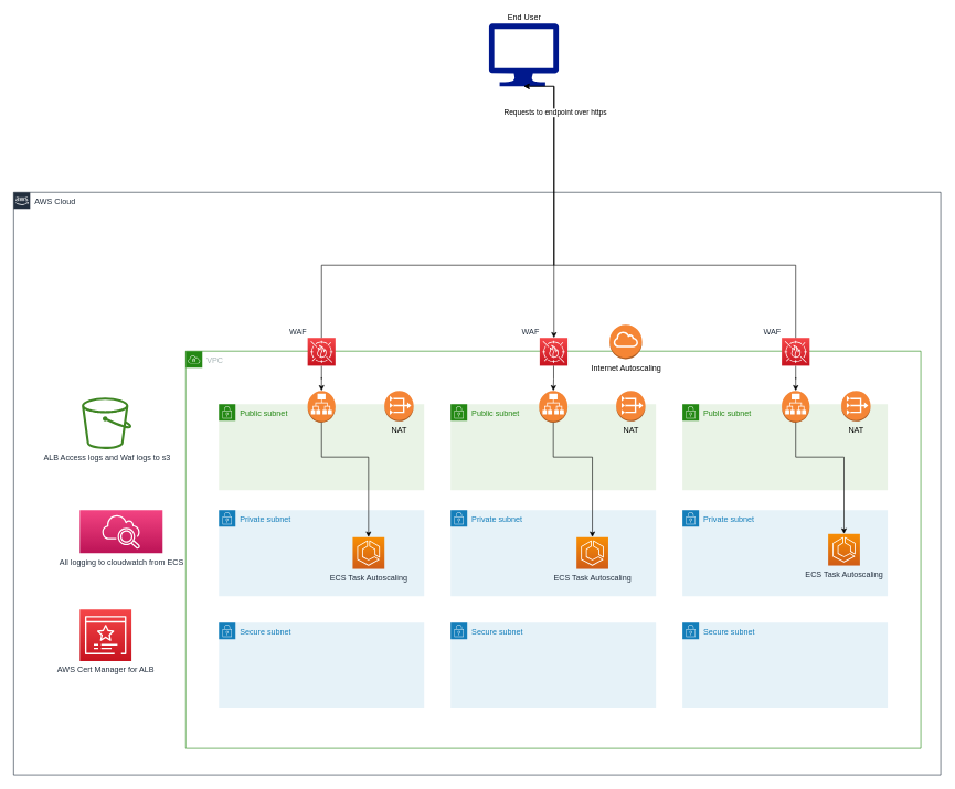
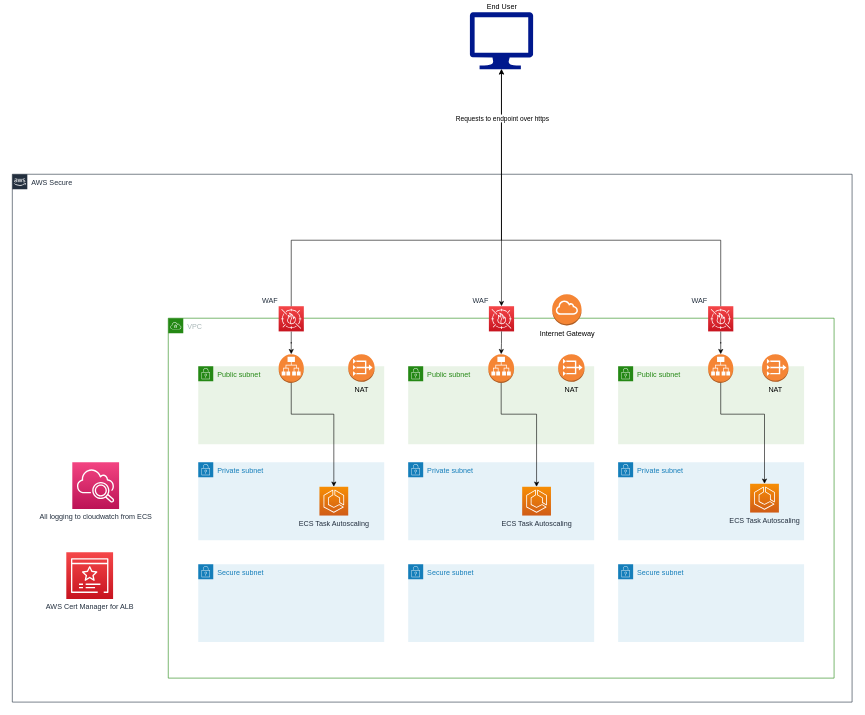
- <mxCell id="36" value="End User" style="sketch=0;aspect=fixed;pointerEvents=1;shadow=0;dashed=0;html=1;strokeColor=none;labelPosition=center;verticalLabelPosition=top;verticalAlign=bottom;align=center;fillColor=#00188D;shape=mxgraph.azure.computer" vertex="1" parent="1"><mxGeometry x="737.72" y="35" width="105.56" height="95" as="geometry" /></mxCell>
+ <mxCell id="36" value="End User" style="sketch=0;aspect=fixed;pointerEvents=1;shadow=0;dashed=0;html=1;strokeColor=none;labelPosition=center;verticalLabelPosition=top;verticalAlign=bottom;align=center;fillColor=#00188D;shape=mxgraph.azure.computer" vertex="1" parent="1"><mxGeometry x="782.72" y="20" width="105.56" height="95" as="geometry" /></mxCell>
- <mxCell id="2" value="AWS Cloud" style="points=[[0,0],[0.25,0],[0.5,0],[0.75,0],[1,0],[1,0.25],[1,0.5],[1,0.75],[1,1],[0.75,1],[0.5,1],[0.25,1],[0,1],[0,0.75],[0,0.5],[0,0.25]];outlineConnect=0;gradientColor=none;html=1;whiteSpace=wrap;fontSize=12;fontStyle=0;shape=mxgraph.aws4.group;grIcon=mxgraph.aws4.group_aws_cloud_alt;strokeColor=#232F3E;fillColor=none;verticalAlign=top;align=left;spacingLeft=30;fontColor=#232F3E;dashed=0;labelBackgroundColor=#ffffff;container=1;pointerEvents=0;collapsible=0;recursiveResize=0;" parent="1" vertex="1"><mxGeometry x="20" y="290" width="1400" height="880" as="geometry" /></mxCell>
+ <mxCell id="2" value="AWS Secure" style="points=[[0,0],[0.25,0],[0.5,0],[0.75,0],[1,0],[1,0.25],[1,0.5],[1,0.75],[1,1],[0.75,1],[0.5,1],[0.25,1],[0,1],[0,0.75],[0,0.5],[0,0.25]];outlineConnect=0;gradientColor=none;html=1;whiteSpace=wrap;fontSize=12;fontStyle=0;shape=mxgraph.aws4.group;grIcon=mxgraph.aws4.group_aws_cloud_alt;strokeColor=#232F3E;fillColor=none;verticalAlign=top;align=left;spacingLeft=30;fontColor=#232F3E;dashed=0;labelBackgroundColor=#ffffff;container=1;pointerEvents=0;collapsible=0;recursiveResize=0;" parent="1" vertex="1"><mxGeometry x="20" y="290" width="1400" height="880" as="geometry" /></mxCell>
- <mxCell id="31" value="Internet Autoscaling" style="outlineConnect=0;dashed=0;verticalLabelPosition=bottom;verticalAlign=top;align=center;html=1;shape=mxgraph.aws3.internet_gateway;fillColor=#F58534;gradientColor=none;" vertex="1" parent="2"><mxGeometry x="900" y="200" width="49" height="52" as="geometry" /></mxCell>
+ <mxCell id="31" value="Internet Gateway" style="outlineConnect=0;dashed=0;verticalLabelPosition=bottom;verticalAlign=top;align=center;html=1;shape=mxgraph.aws3.internet_gateway;fillColor=#F58534;gradientColor=none;" vertex="1" parent="2"><mxGeometry x="900" y="200" width="49" height="52" as="geometry" /></mxCell>
- <mxCell id="33" value="ALB Access logs and Waf logs to s3" style="sketch=0;outlineConnect=0;fontColor=#232F3E;gradientColor=none;fillColor=#3F8624;strokeColor=none;dashed=0;verticalLabelPosition=bottom;verticalAlign=top;align=center;html=1;fontSize=12;fontStyle=0;aspect=fixed;pointerEvents=1;shape=mxgraph.aws4.bucket;" vertex="1" parent="2"><mxGeometry x="103" y="310" width="75" height="78" as="geometry" /></mxCell>
- <mxCell id="32" value="All logging to cloudwatch from ECS" style="sketch=0;points=[[0,0,0],[0.25,0,0],[0.5,0,0],[0.75,0,0],[1,0,0],[0,1,0],[0.25,1,0],[0.5,1,0],[0.75,1,0],[1,1,0],[0,0.25,0],[0,0.5,0],[0,0.75,0],[1,0.25,0],[1,0.5,0],[1,0.75,0]];points=[[0,0,0],[0.25,0,0],[0.5,0,0],[0.75,0,0],[1,0,0],[0,1,0],[0.25,1,0],[0.5,1,0],[0.75,1,0],[1,1,0],[0,0.25,0],[0,0.5,0],[0,0.75,0],[1,0.25,0],[1,0.5,0],[1,0.75,0]];outlineConnect=0;fontColor=#232F3E;gradientColor=#F34482;gradientDirection=north;fillColor=#BC1356;strokeColor=#ffffff;dashed=0;verticalLabelPosition=bottom;verticalAlign=top;align=center;html=1;fontSize=12;fontStyle=0;aspect=fixed;shape=mxgraph.aws4.resourceIcon;resIcon=mxgraph.aws4.cloudwatch_2;" vertex="1" parent="2"><mxGeometry x="100" y="480" width="125" height="65" as="geometry" /></mxCell>
+ <mxCell id="32" value="All logging to cloudwatch from ECS" style="sketch=0;points=[[0,0,0],[0.25,0,0],[0.5,0,0],[0.75,0,0],[1,0,0],[0,1,0],[0.25,1,0],[0.5,1,0],[0.75,1,0],[1,1,0],[0,0.25,0],[0,0.5,0],[0,0.75,0],[1,0.25,0],[1,0.5,0],[1,0.75,0]];points=[[0,0,0],[0.25,0,0],[0.5,0,0],[0.75,0,0],[1,0,0],[0,1,0],[0.25,1,0],[0.5,1,0],[0.75,1,0],[1,1,0],[0,0.25,0],[0,0.5,0],[0,0.75,0],[1,0.25,0],[1,0.5,0],[1,0.75,0]];outlineConnect=0;fontColor=#232F3E;gradientColor=#F34482;gradientDirection=north;fillColor=#BC1356;strokeColor=#ffffff;dashed=0;verticalLabelPosition=bottom;verticalAlign=top;align=center;html=1;fontSize=12;fontStyle=0;aspect=fixed;shape=mxgraph.aws4.resourceIcon;resIcon=mxgraph.aws4.cloudwatch_2;" vertex="1" parent="2"><mxGeometry x="100" y="480" width="78" height="78" as="geometry" /></mxCell>
- <mxCell id="34" value="AWS Cert Manager for ALB" style="sketch=0;points=[[0,0,0],[0.25,0,0],[0.5,0,0],[0.75,0,0],[1,0,0],[0,1,0],[0.25,1,0],[0.5,1,0],[0.75,1,0],[1,1,0],[0,0.25,0],[0,0.5,0],[0,0.75,0],[1,0.25,0],[1,0.5,0],[1,0.75,0]];outlineConnect=0;fontColor=#232F3E;gradientColor=#F54749;gradientDirection=north;fillColor=#C7131F;strokeColor=#ffffff;dashed=0;verticalLabelPosition=bottom;verticalAlign=top;align=center;html=1;fontSize=12;fontStyle=0;aspect=fixed;shape=mxgraph.aws4.resourceIcon;resIcon=mxgraph.aws4.certificate_manager_3;" vertex="1" parent="2"><mxGeometry x="100" y="630" width="78" height="78" as="geometry" /></mxCell>
+ <mxCell id="34" value="AWS Cert Manager for ALB" style="sketch=0;points=[[0,0,0],[0.25,0,0],[0.5,0,0],[0.75,0,0],[1,0,0],[0,1,0],[0.25,1,0],[0.5,1,0],[0.75,1,0],[1,1,0],[0,0.25,0],[0,0.5,0],[0,0.75,0],[1,0.25,0],[1,0.5,0],[1,0.75,0]];outlineConnect=0;fontColor=#232F3E;gradientColor=#F54749;gradientDirection=north;fillColor=#C7131F;strokeColor=#ffffff;dashed=0;verticalLabelPosition=bottom;verticalAlign=top;align=center;html=1;fontSize=12;fontStyle=0;aspect=fixed;shape=mxgraph.aws4.resourceIcon;resIcon=mxgraph.aws4.certificate_manager_3;" vertex="1" parent="2"><mxGeometry x="90" y="630" width="78" height="78" as="geometry" /></mxCell>
